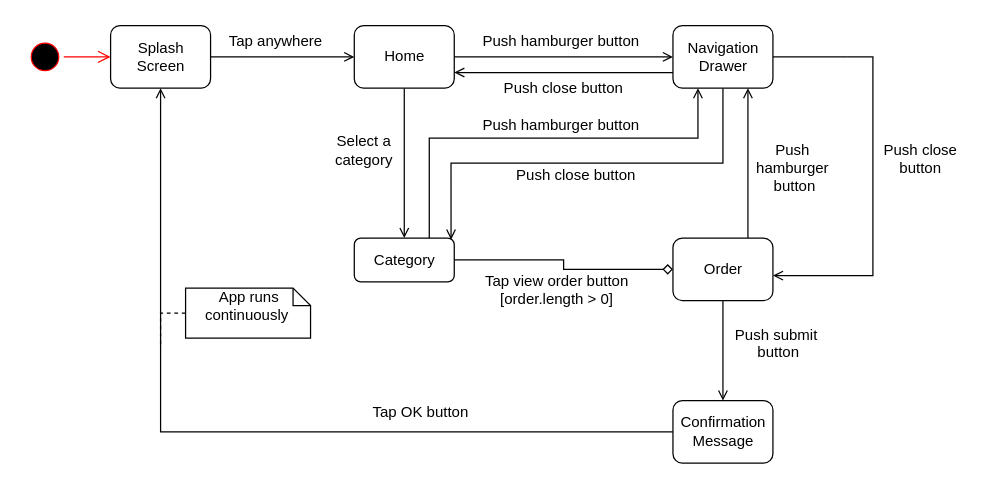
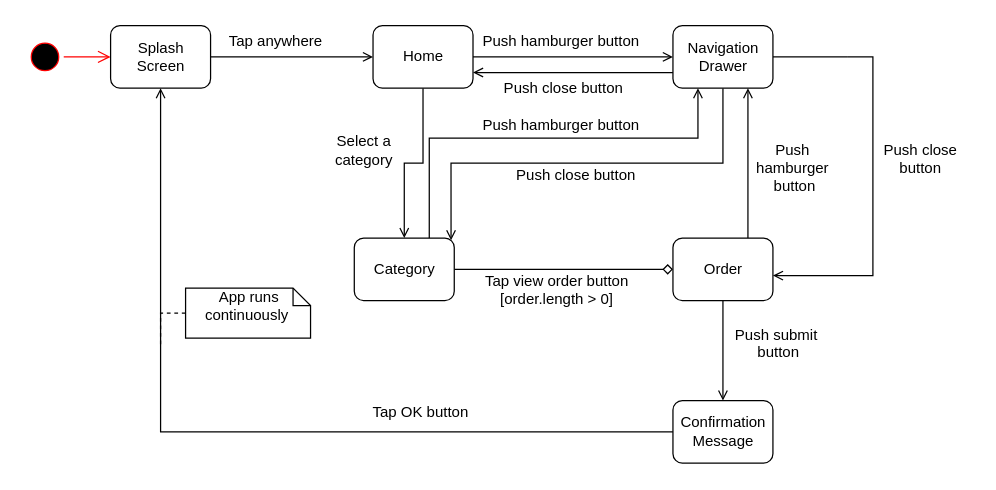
- <mxCell id="7" value="Home" style="html=1;rounded=1;" parent="1" vertex="1"><mxGeometry x="283" y="20" width="80" height="50" as="geometry" /></mxCell>
+ <mxCell id="7" value="Home" style="html=1;rounded=1;" parent="1" vertex="1"><mxGeometry x="298" y="20" width="80" height="50" as="geometry" /></mxCell>
- <mxCell id="10" value="Category&lt;br&gt;" style="html=1;rounded=1;" parent="1" vertex="1"><mxGeometry x="283" y="190" width="80" height="35" as="geometry" /></mxCell>
+ <mxCell id="10" value="Category&lt;br&gt;" style="html=1;rounded=1;" parent="1" vertex="1"><mxGeometry x="283" y="190" width="80" height="50" as="geometry" /></mxCell>
